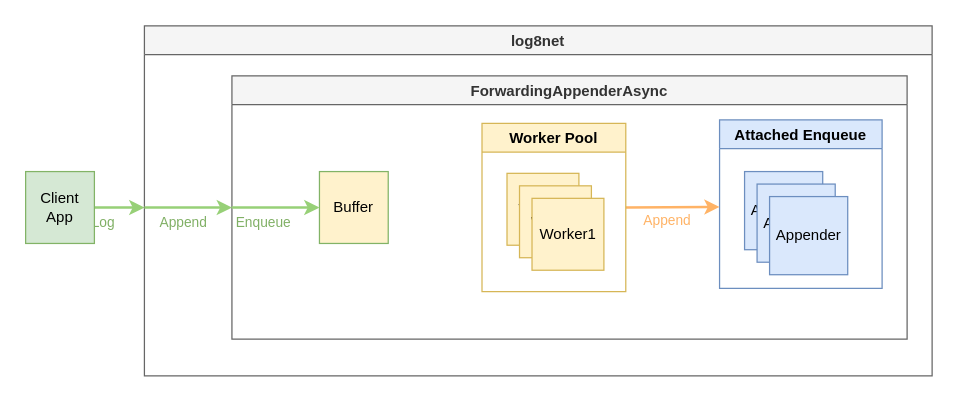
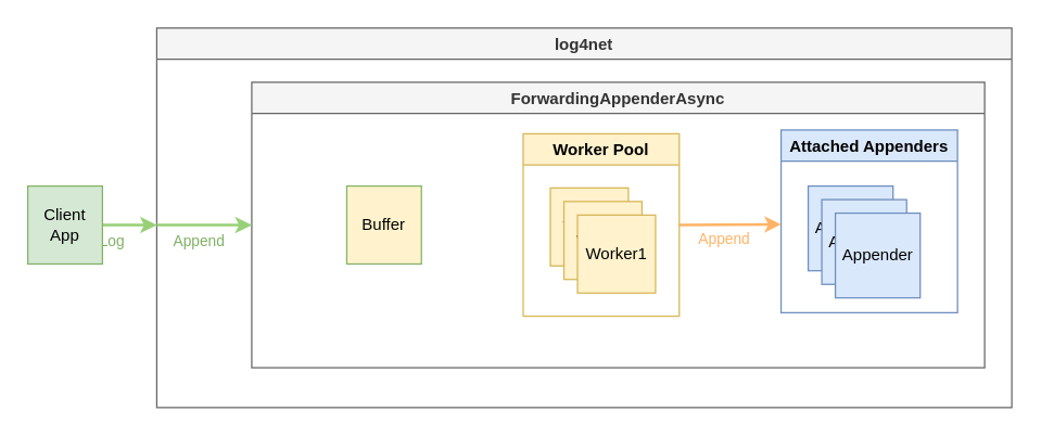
- <mxCell id="4" value="log8net" style="swimlane;startSize=23;fillColor=#f5f5f5;strokeColor=#666666;fontColor=#333333;" parent="1" vertex="1"><mxGeometry x="115" y="20" width="630" height="280" as="geometry" /></mxCell>
+ <mxCell id="4" value="log4net" style="swimlane;startSize=23;fillColor=#f5f5f5;strokeColor=#666666;fontColor=#333333;" parent="1" vertex="1"><mxGeometry x="115" y="20" width="630" height="280" as="geometry" /></mxCell>
- <mxCell id="9" value="Attached Enqueue" style="swimlane;fillColor=#dae8fc;strokeColor=#6c8ebf;" parent="5" vertex="1"><mxGeometry x="390" y="35.31" width="130" height="134.69" as="geometry" /></mxCell>
+ <mxCell id="9" value="Attached Appenders" style="swimlane;fillColor=#dae8fc;strokeColor=#6c8ebf;" parent="5" vertex="1"><mxGeometry x="390" y="35.31" width="130" height="134.69" as="geometry" /></mxCell>
- <mxCell id="7" style="edgeStyle=none;rounded=0;orthogonalLoop=1;jettySize=auto;html=1;exitX=0;exitY=0.5;exitDx=0;exitDy=0;entryX=0;entryY=0.5;entryDx=0;entryDy=0;strokeColor=#97D077;strokeWidth=2;" parent="5" source="5" target="6" edge="1"><mxGeometry relative="1" as="geometry" /></mxCell>
- <mxCell id="8" value="Enqueue" style="edgeLabel;html=1;align=center;verticalAlign=middle;resizable=0;points=[];fontColor=#80B065;" parent="7" vertex="1" connectable="0"><mxGeometry x="-0.312" relative="1" as="geometry"><mxPoint y="11" as="offset" /></mxGeometry></mxCell>
